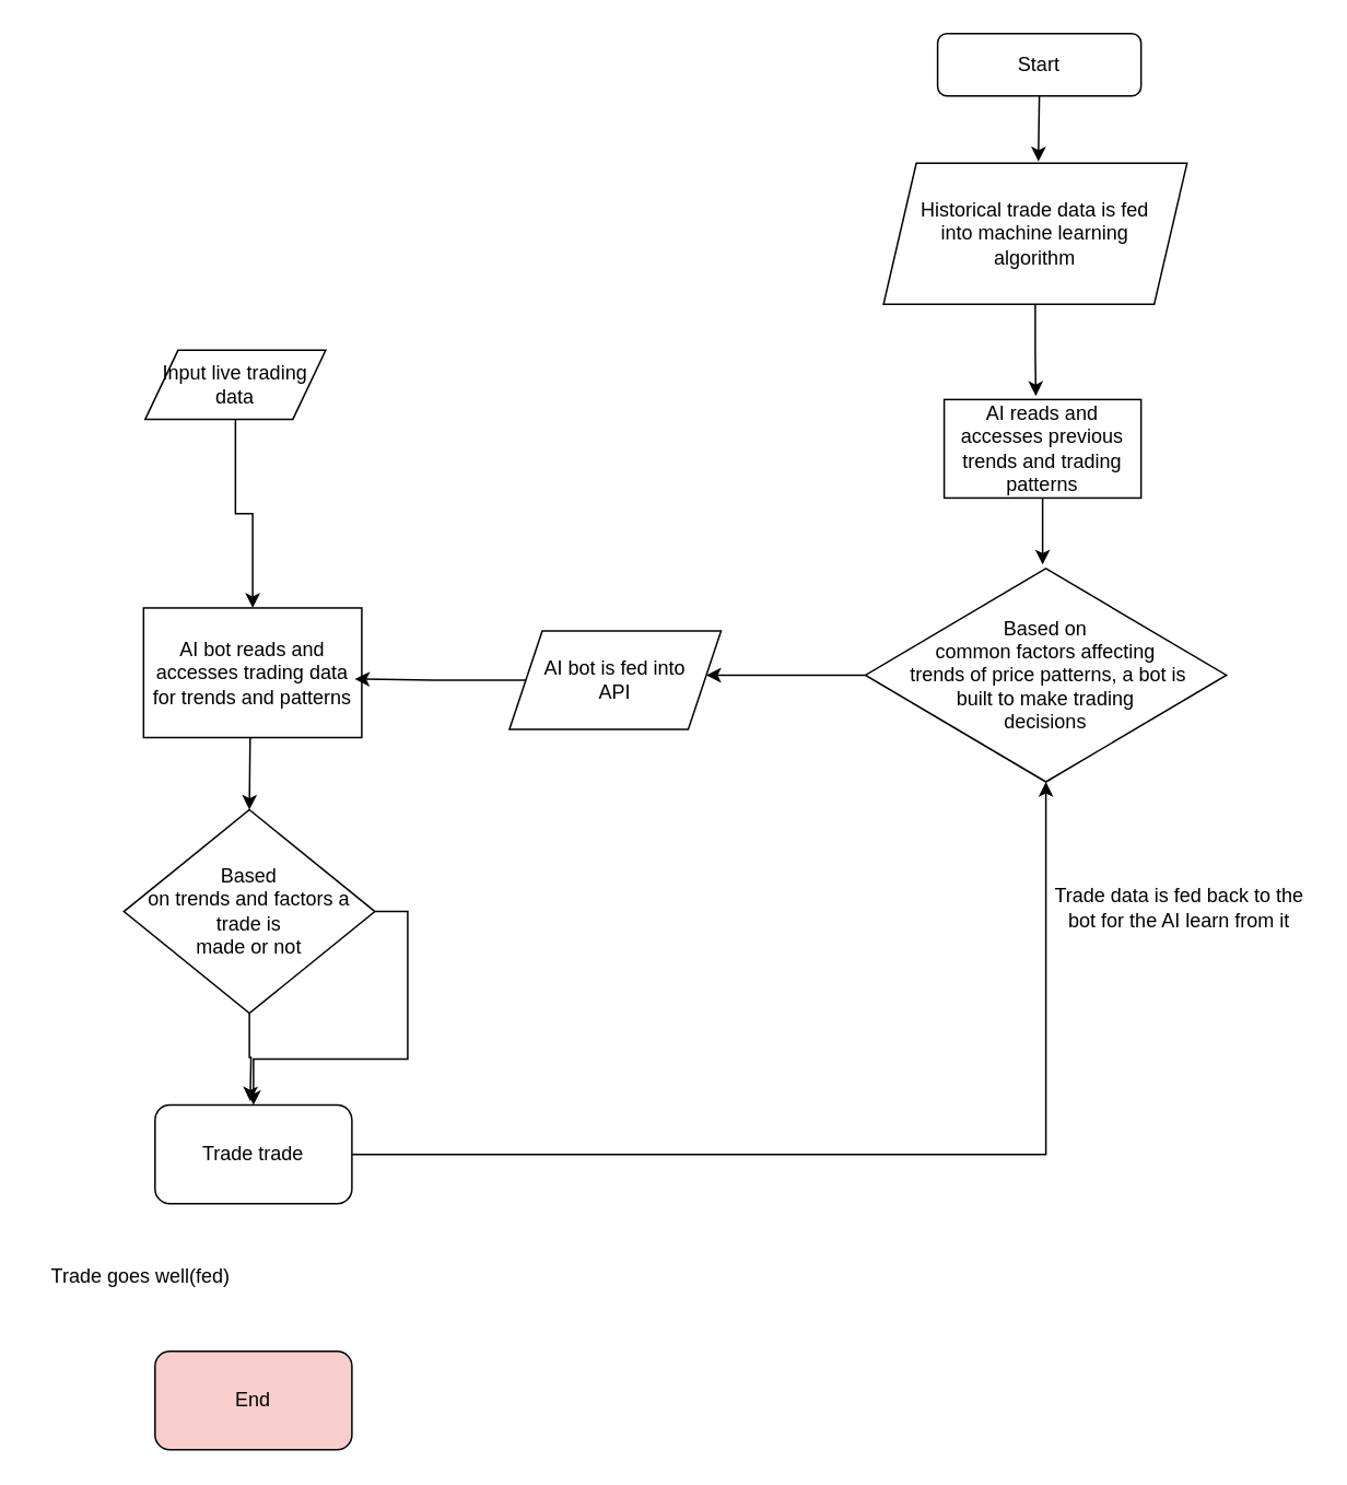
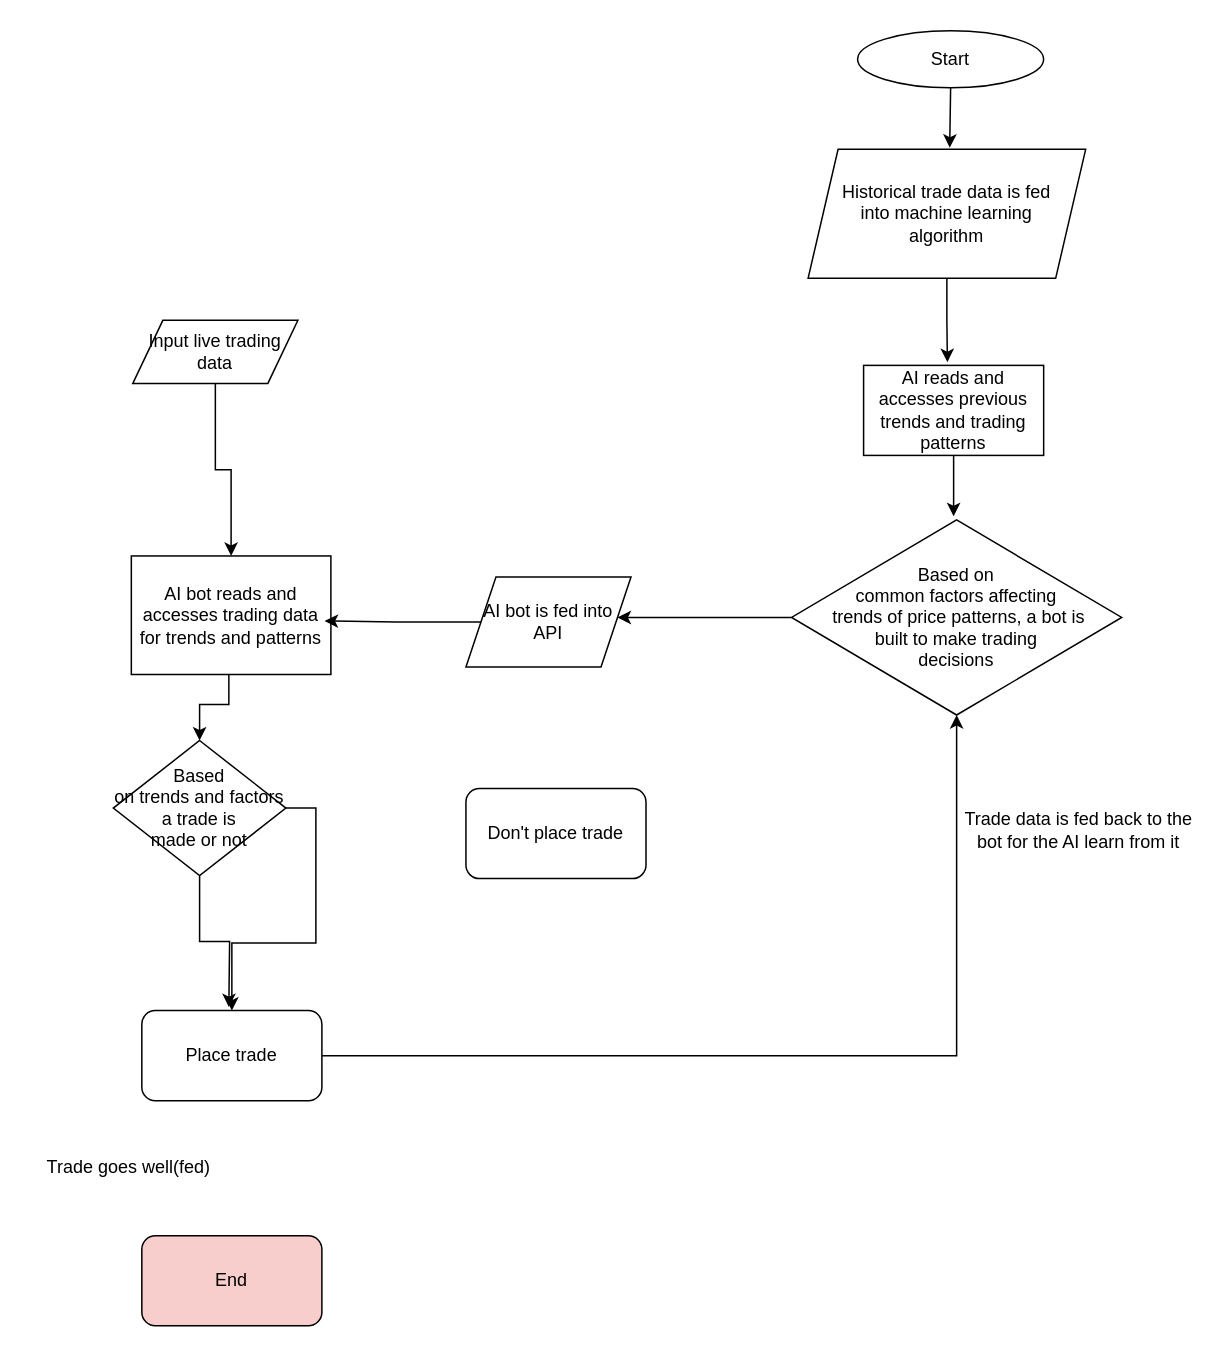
- <mxCell id="3" value="Start" style="rounded=1;whiteSpace=wrap;html=1;" parent="1" vertex="1"><mxGeometry x="571" y="20" width="124" height="38" as="geometry" /></mxCell>
+ <mxCell id="3" value="Start" style="ellipse;whiteSpace=wrap;html=1;" parent="1" vertex="1"><mxGeometry x="571" y="20" width="124" height="38" as="geometry" /></mxCell>
- <mxCell id="15" value="AI bot is fed into&lt;br&gt;API" style="shape=parallelogram;perimeter=parallelogramPerimeter;whiteSpace=wrap;html=1;fixedSize=1;" parent="1" vertex="1"><mxGeometry x="310" y="384" width="129" height="60" as="geometry" /></mxCell>
+ <mxCell id="15" value="AI bot is fed into&lt;br&gt;API" style="shape=parallelogram;perimeter=parallelogramPerimeter;whiteSpace=wrap;html=1;fixedSize=1;" parent="1" vertex="1"><mxGeometry x="310" y="384" width="110" height="60" as="geometry" /></mxCell>
- <mxCell id="18" value="Based &lt;br&gt;on trends and factors a trade is &lt;br&gt;made or not" style="rhombus;whiteSpace=wrap;html=1;" parent="1" vertex="1"><mxGeometry x="75" y="493" width="153" height="124" as="geometry" /></mxCell>
+ <mxCell id="18" value="Based &lt;br&gt;on trends and factors a trade is &lt;br&gt;made or not" style="rhombus;whiteSpace=wrap;html=1;" parent="1" vertex="1"><mxGeometry x="75" y="493" width="115" height="90" as="geometry" /></mxCell>
+ <mxCell id="21" value="Don't place trade" style="rounded=1;whiteSpace=wrap;html=1;" parent="1" vertex="1"><mxGeometry x="310" y="525" width="120" height="60" as="geometry" /></mxCell>
- <mxCell id="20" value="Trade trade" style="rounded=1;whiteSpace=wrap;html=1;" parent="1" vertex="1"><mxGeometry x="94" y="673" width="120" height="60" as="geometry" /></mxCell>
+ <mxCell id="20" value="Place trade" style="rounded=1;whiteSpace=wrap;html=1;" parent="1" vertex="1"><mxGeometry x="94" y="673" width="120" height="60" as="geometry" /></mxCell>
